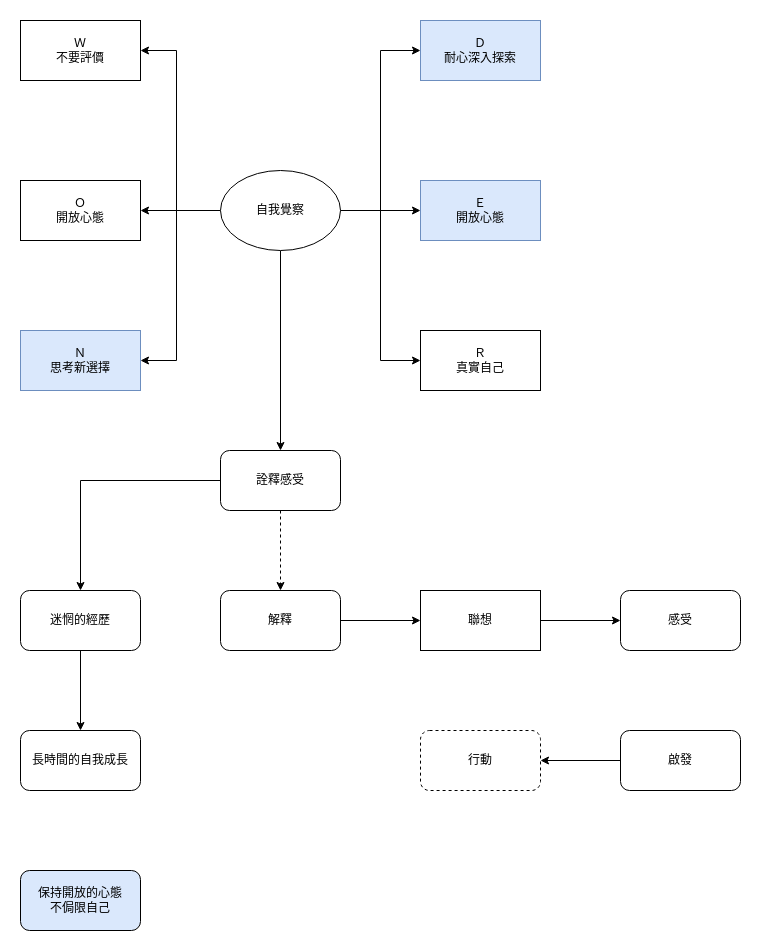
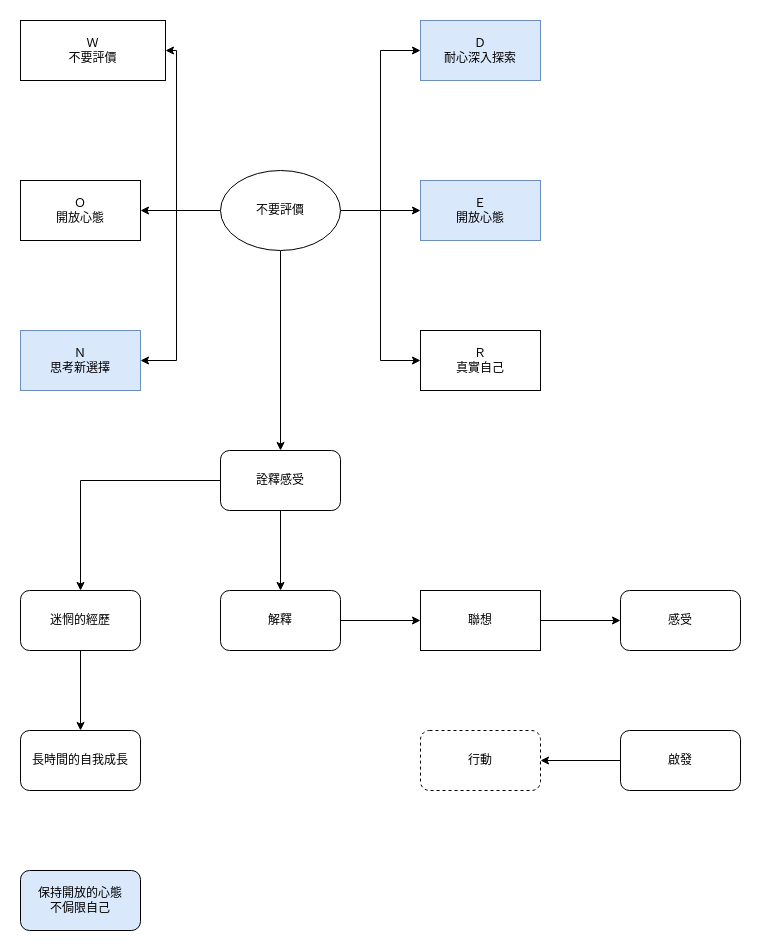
- <mxCell id="13" value="Ｗ&lt;div&gt;不要評價&lt;/div&gt;" style="whiteSpace=wrap;html=1;" vertex="1" parent="1"><mxGeometry x="20" y="20" width="120" height="60" as="geometry" /></mxCell>
+ <mxCell id="13" value="Ｗ&lt;div&gt;不要評價&lt;/div&gt;" style="whiteSpace=wrap;html=1;" vertex="1" parent="1"><mxGeometry x="20" y="20" width="145" height="60" as="geometry" /></mxCell>
- <mxCell id="9" value="自我覺察" style="ellipse;whiteSpace=wrap;html=1;" vertex="1" parent="1"><mxGeometry x="220" y="170" width="120" height="80" as="geometry" /></mxCell>
+ <mxCell id="9" value="不要評價" style="ellipse;whiteSpace=wrap;html=1;" vertex="1" parent="1"><mxGeometry x="220" y="170" width="120" height="80" as="geometry" /></mxCell>
- <mxCell id="16" value="" style="edgeStyle=orthogonalEdgeStyle;rounded=0;orthogonalLoop=1;jettySize=auto;html=1;dashed=1;" edge="1" parent="1" source="18" target="20"><mxGeometry relative="1" as="geometry" /></mxCell>
+ <mxCell id="16" value="" style="edgeStyle=orthogonalEdgeStyle;rounded=0;orthogonalLoop=1;jettySize=auto;html=1;" edge="1" parent="1" source="18" target="20"><mxGeometry relative="1" as="geometry" /></mxCell>
